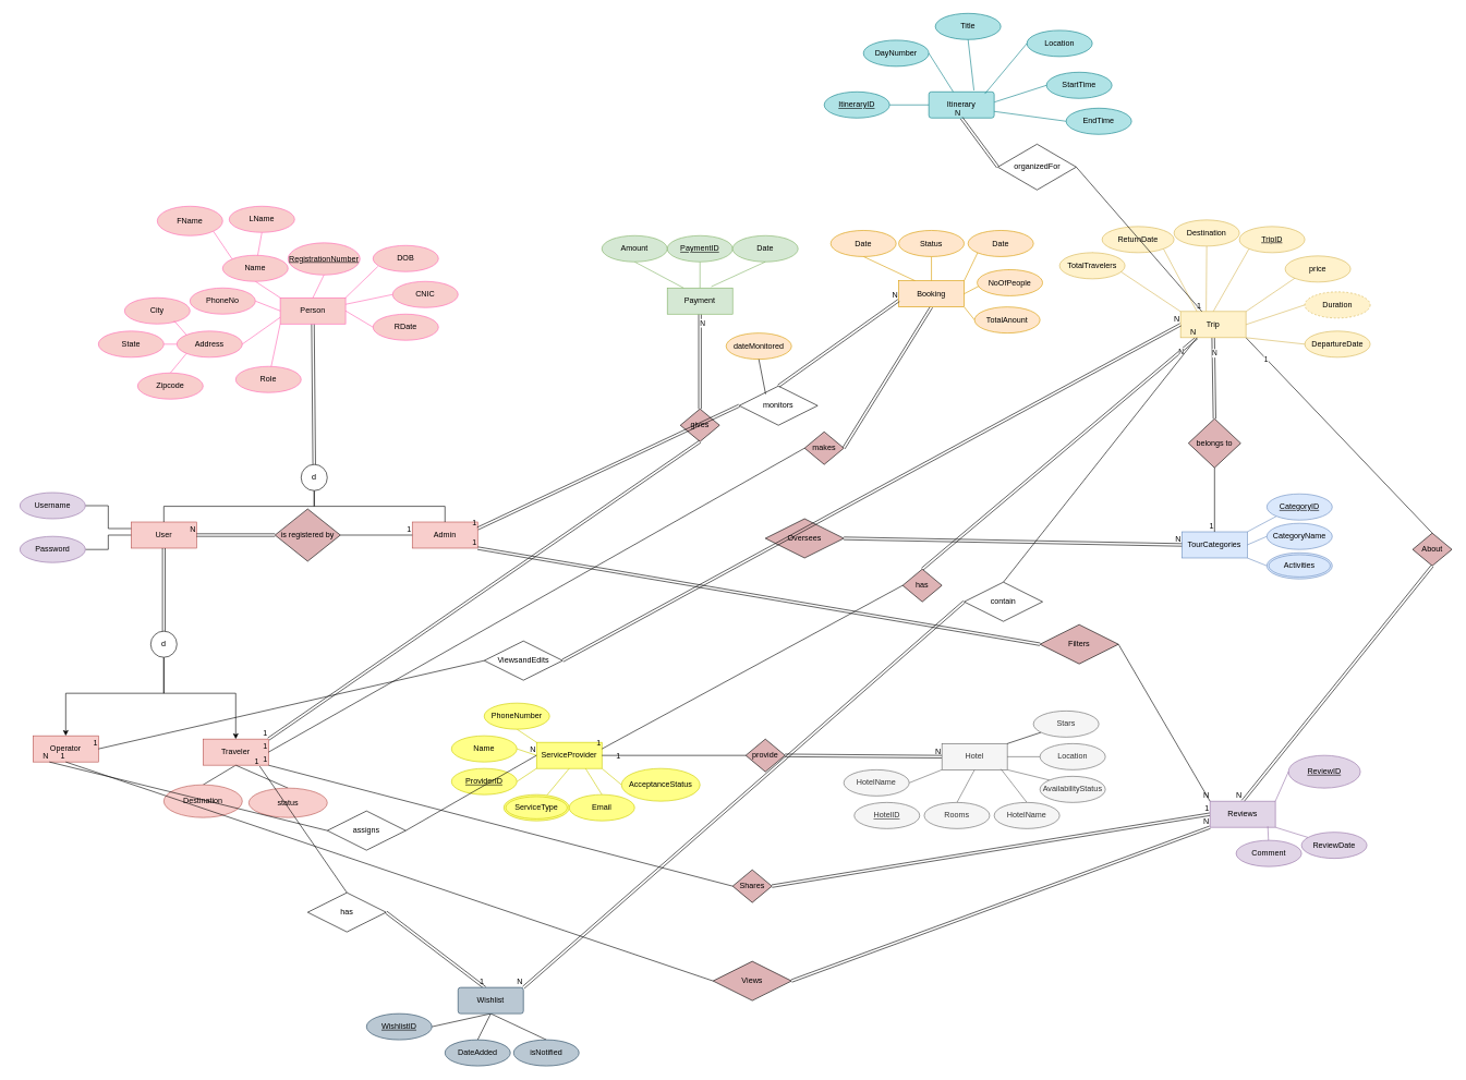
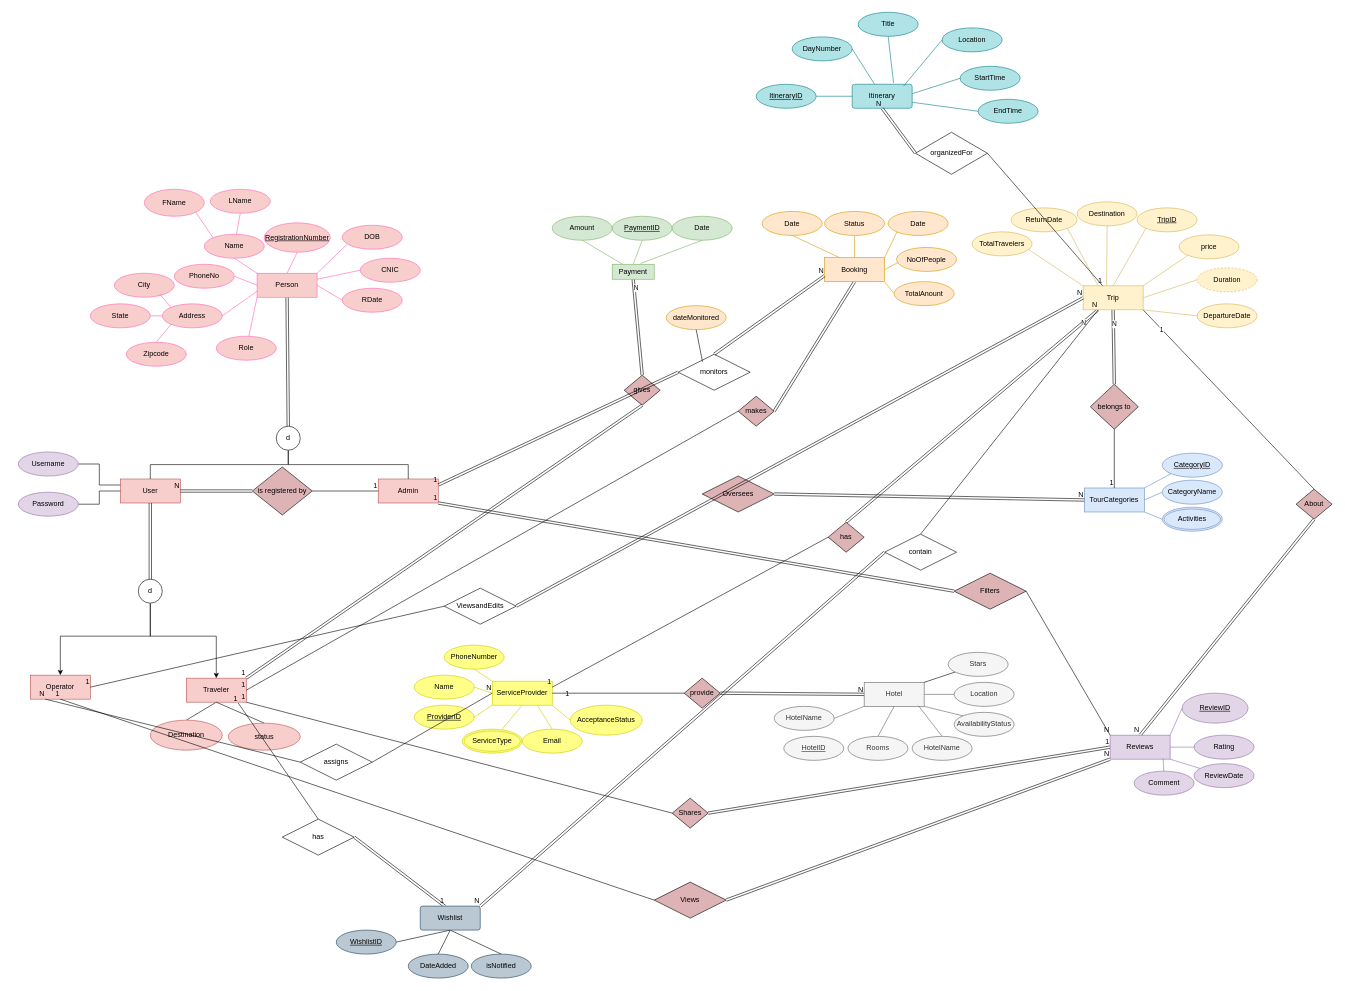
- <mxCell id="125" value="Payment" style="whiteSpace=wrap;html=1;align=center;fillColor=#d5e8d4;strokeColor=#82b366;" parent="124" vertex="1"><mxGeometry x="100" y="80" width="100" height="40" as="geometry" /></mxCell>
+ <mxCell id="125" value="Payment" style="whiteSpace=wrap;html=1;align=center;fillColor=#d5e8d4;strokeColor=#82b366;" parent="124" vertex="1"><mxGeometry x="100" y="80" width="70" height="25" as="geometry" /></mxCell>
+ <mxCell id="139" style="rounded=0;orthogonalLoop=1;jettySize=auto;html=1;exitX=0;exitY=0.5;exitDx=0;exitDy=0;entryX=1;entryY=0.5;entryDx=0;entryDy=0;endArrow=none;startFill=0;fillColor=#e1d5e7;strokeColor=#9673a6;" parent="132" source="134" target="133" edge="1"><mxGeometry relative="1" as="geometry" /></mxCell>
+ <mxCell id="134" value="Rating" style="ellipse;whiteSpace=wrap;html=1;align=center;fillColor=#e1d5e7;strokeColor=#9673a6;" parent="132" vertex="1"><mxGeometry x="240" y="5" width="100" height="40" as="geometry" /></mxCell>
